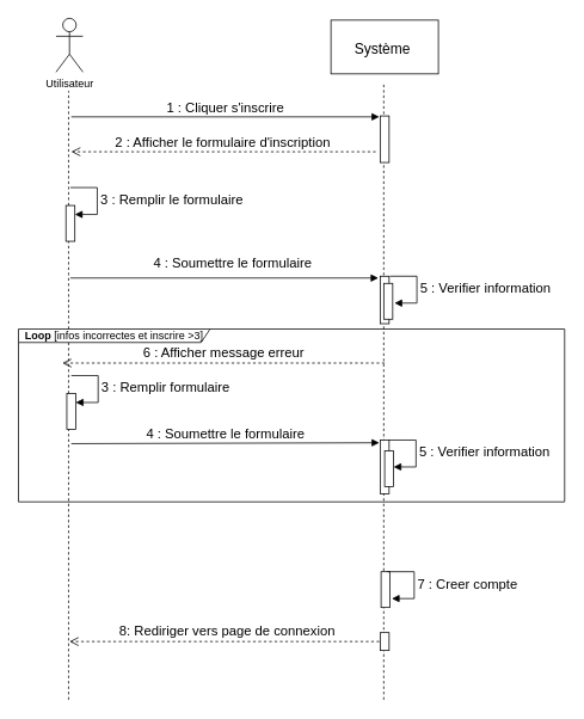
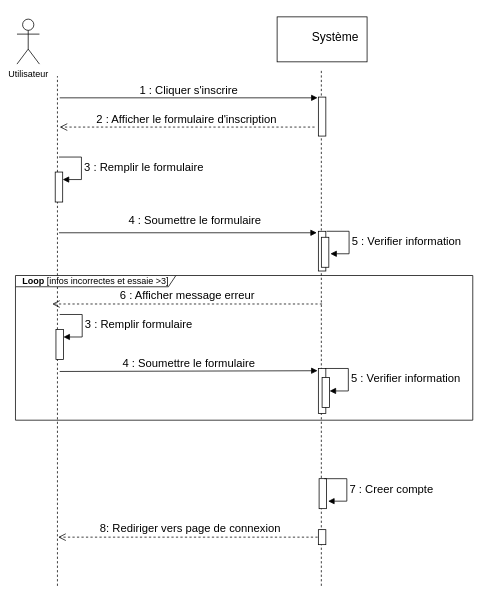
- <mxCell id="2" value="Utilisateur" style="shape=umlActor;verticalLabelPosition=bottom;verticalAlign=top;html=1;outlineConnect=0;" parent="1" vertex="1"><mxGeometry x="62" y="20" width="30" height="60" as="geometry" /></mxCell>
+ <mxCell id="2" value="Utilisateur" style="shape=umlActor;verticalLabelPosition=bottom;verticalAlign=top;html=1;outlineConnect=0;" parent="1" vertex="1"><mxGeometry x="22" y="25" width="30" height="60" as="geometry" /></mxCell>
- <mxCell id="5" value="&lt;span style=&quot;font-size:12.0pt;line-height:107%;&lt;br/&gt;font-family:&amp;quot;Times New Roman&amp;quot;,serif;mso-fareast-font-family:Calibri;mso-fareast-theme-font:&lt;br/&gt;minor-latin;mso-ansi-language:FR;mso-fareast-language:EN-US;mso-bidi-language:&lt;br/&gt;AR-SA&quot;&gt;Système&amp;nbsp;&lt;/span&gt;" style="text;html=1;align=center;verticalAlign=middle;whiteSpace=wrap;rounded=0;" parent="1" vertex="1"><mxGeometry x="399" y="39" width="60" height="30" as="geometry" /></mxCell>
+ <mxCell id="5" value="&lt;span style=&quot;font-size:12.0pt;line-height:107%;&lt;br/&gt;font-family:&amp;quot;Times New Roman&amp;quot;,serif;mso-fareast-font-family:Calibri;mso-fareast-theme-font:&lt;br/&gt;minor-latin;mso-ansi-language:FR;mso-fareast-language:EN-US;mso-bidi-language:&lt;br/&gt;AR-SA&quot;&gt;Système&amp;nbsp;&lt;/span&gt;" style="text;html=1;align=center;verticalAlign=middle;whiteSpace=wrap;rounded=0;" parent="1" vertex="1"><mxGeometry x="419" y="34" width="60" height="30" as="geometry" /></mxCell>
- <mxCell id="10" value="&lt;b&gt;Loop&amp;nbsp;&lt;/b&gt;[infos incorrectes et inscrire &amp;gt;3]" style="shape=umlFrame;whiteSpace=wrap;html=1;pointerEvents=0;width=214;height=15;" parent="1" vertex="1"><mxGeometry x="20" y="367" width="610" height="193" as="geometry" /></mxCell>
+ <mxCell id="10" value="&lt;b&gt;Loop&amp;nbsp;&lt;/b&gt;[infos incorrectes et essaie &amp;gt;3]" style="shape=umlFrame;whiteSpace=wrap;html=1;pointerEvents=0;width=214;height=15;" parent="1" vertex="1"><mxGeometry x="20" y="367" width="610" height="193" as="geometry" /></mxCell>
